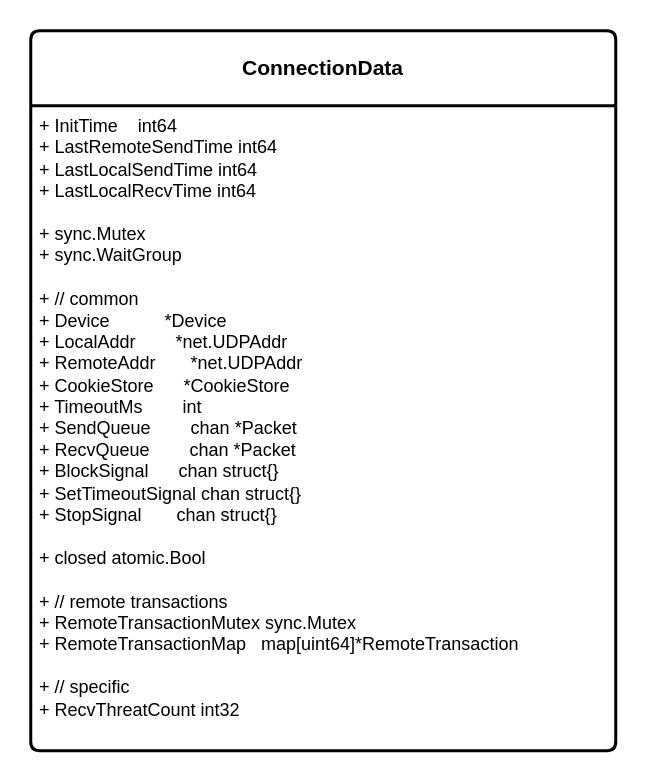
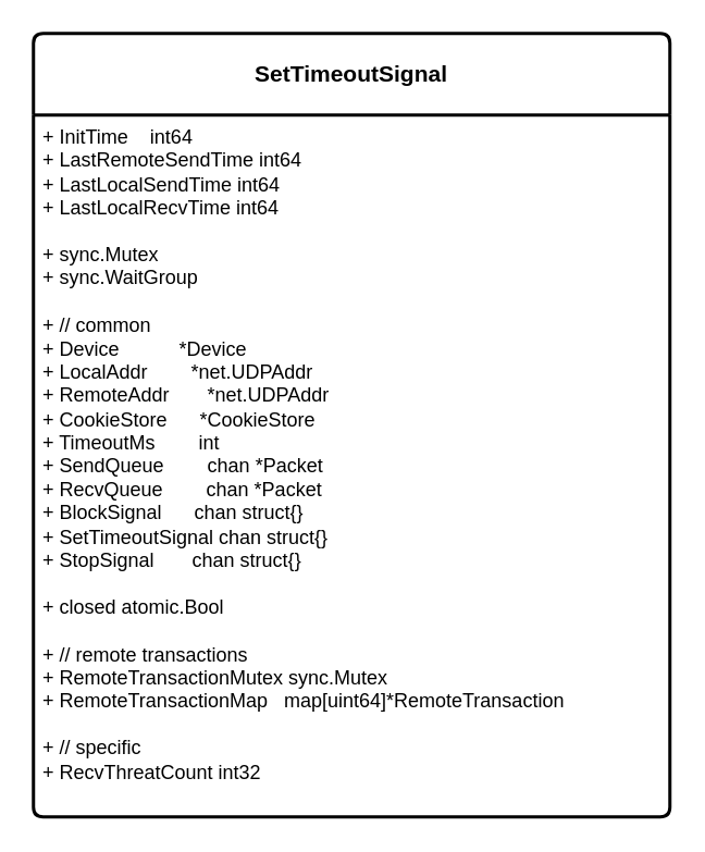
- <mxCell id="2" value="&lt;b&gt;ConnectionData&lt;/b&gt;" style="swimlane;childLayout=stackLayout;horizontal=1;startSize=50;horizontalStack=0;rounded=1;fontSize=14;fontStyle=0;strokeWidth=2;resizeParent=0;resizeLast=1;shadow=0;dashed=0;align=center;arcSize=4;whiteSpace=wrap;html=1;" parent="1" vertex="1"><mxGeometry x="20" y="20" width="390" height="480" as="geometry" /></mxCell>
+ <mxCell id="2" value="&lt;b&gt;SetTimeoutSignal&lt;/b&gt;" style="swimlane;childLayout=stackLayout;horizontal=1;startSize=50;horizontalStack=0;rounded=1;fontSize=14;fontStyle=0;strokeWidth=2;resizeParent=0;resizeLast=1;shadow=0;dashed=0;align=center;arcSize=4;whiteSpace=wrap;html=1;" parent="1" vertex="1"><mxGeometry x="20" y="20" width="390" height="480" as="geometry" /></mxCell>
